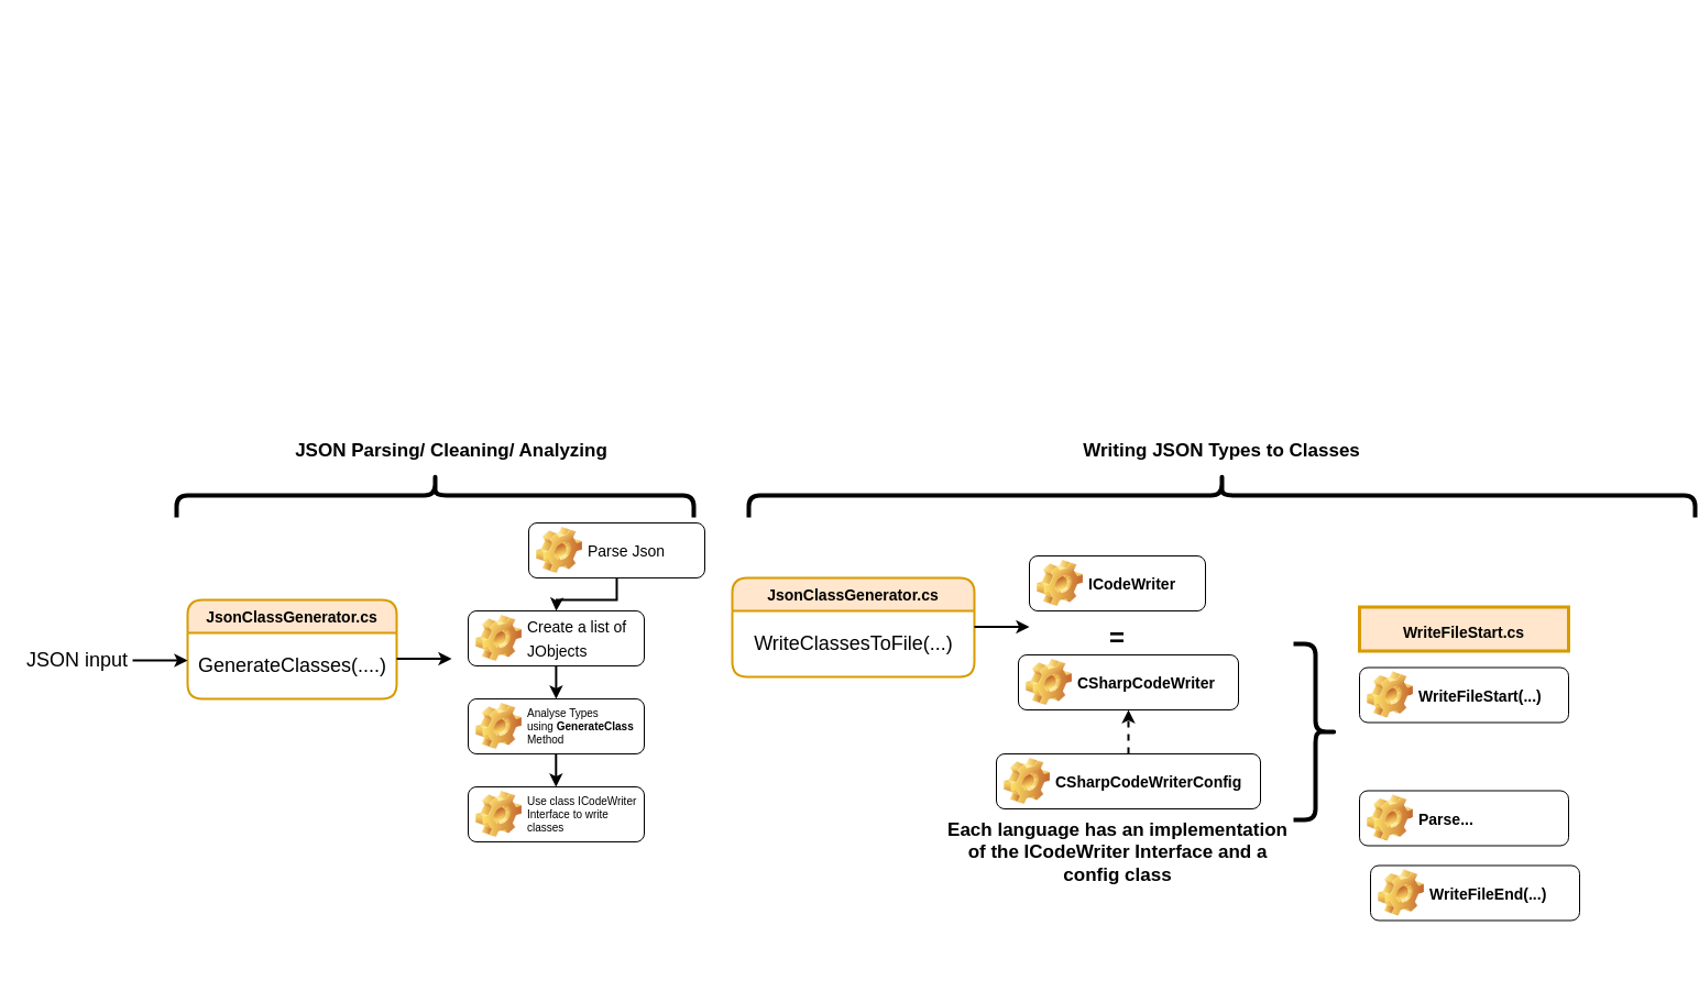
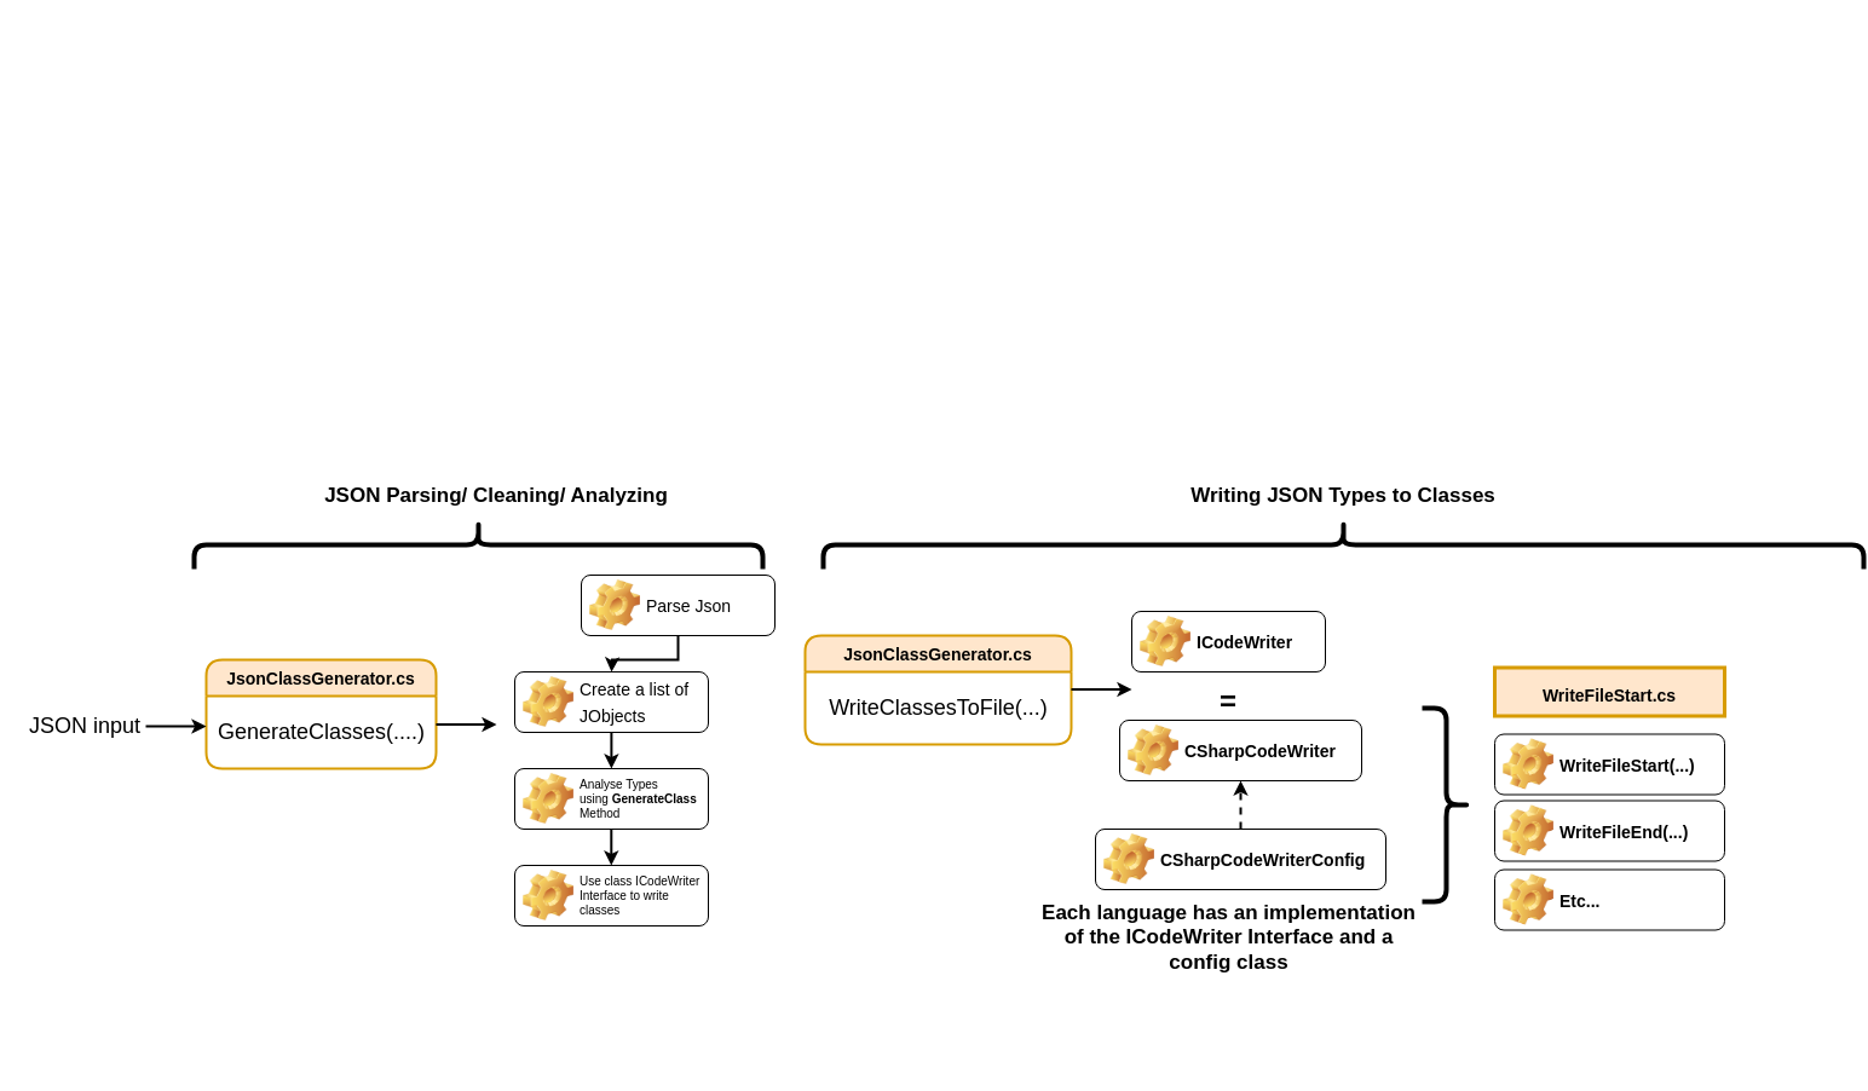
- <mxCell id="30" value="&lt;span style=&quot;font-size: 14px;&quot;&gt;Parse...&lt;/span&gt;" style="label;whiteSpace=wrap;html=1;image=img/clipart/Gear_128x128.png;fontSize=18;" vertex="1" parent="1"><mxGeometry x="1235" y="718.5" width="190" height="50" as="geometry" /></mxCell>
+ <mxCell id="30" value="&lt;span style=&quot;font-size: 14px;&quot;&gt;Etc...&lt;/span&gt;" style="label;whiteSpace=wrap;html=1;image=img/clipart/Gear_128x128.png;fontSize=18;" vertex="1" parent="1"><mxGeometry x="1235" y="718.5" width="190" height="50" as="geometry" /></mxCell>
- <mxCell id="29" value="&lt;font style=&quot;font-size: 14px;&quot;&gt;WriteFileEnd(...)&lt;/font&gt;" style="label;whiteSpace=wrap;html=1;image=img/clipart/Gear_128x128.png;fontSize=18;" vertex="1" parent="1"><mxGeometry x="1245" y="786.5" width="190" height="50" as="geometry" /></mxCell>
+ <mxCell id="29" value="&lt;font style=&quot;font-size: 14px;&quot;&gt;WriteFileEnd(...)&lt;/font&gt;" style="label;whiteSpace=wrap;html=1;image=img/clipart/Gear_128x128.png;fontSize=18;" vertex="1" parent="1"><mxGeometry x="1235" y="661.5" width="190" height="50" as="geometry" /></mxCell>
